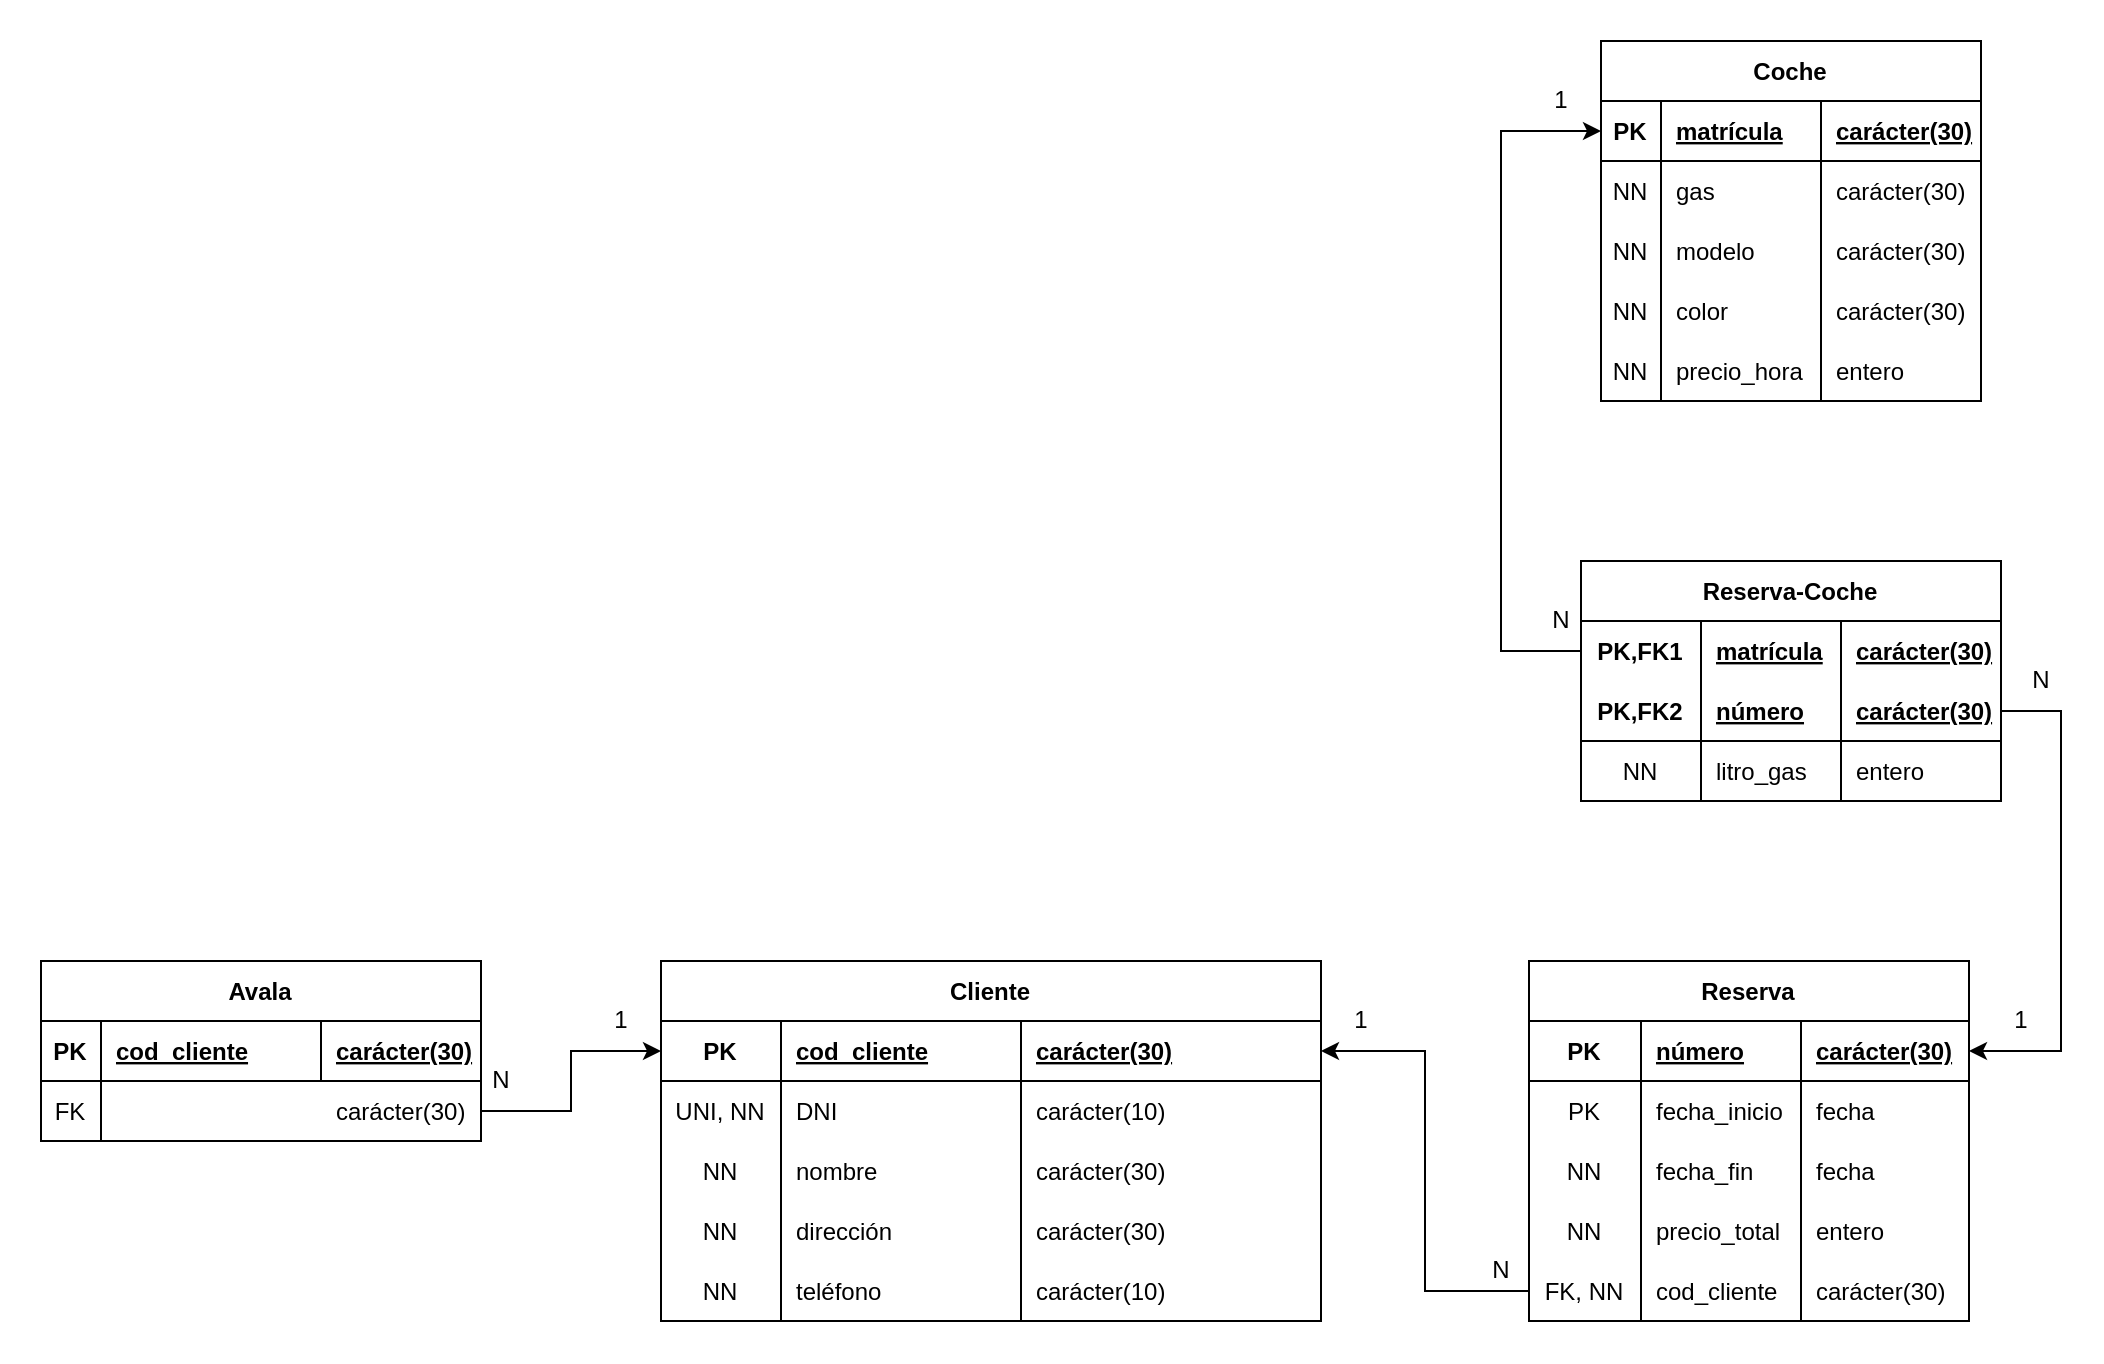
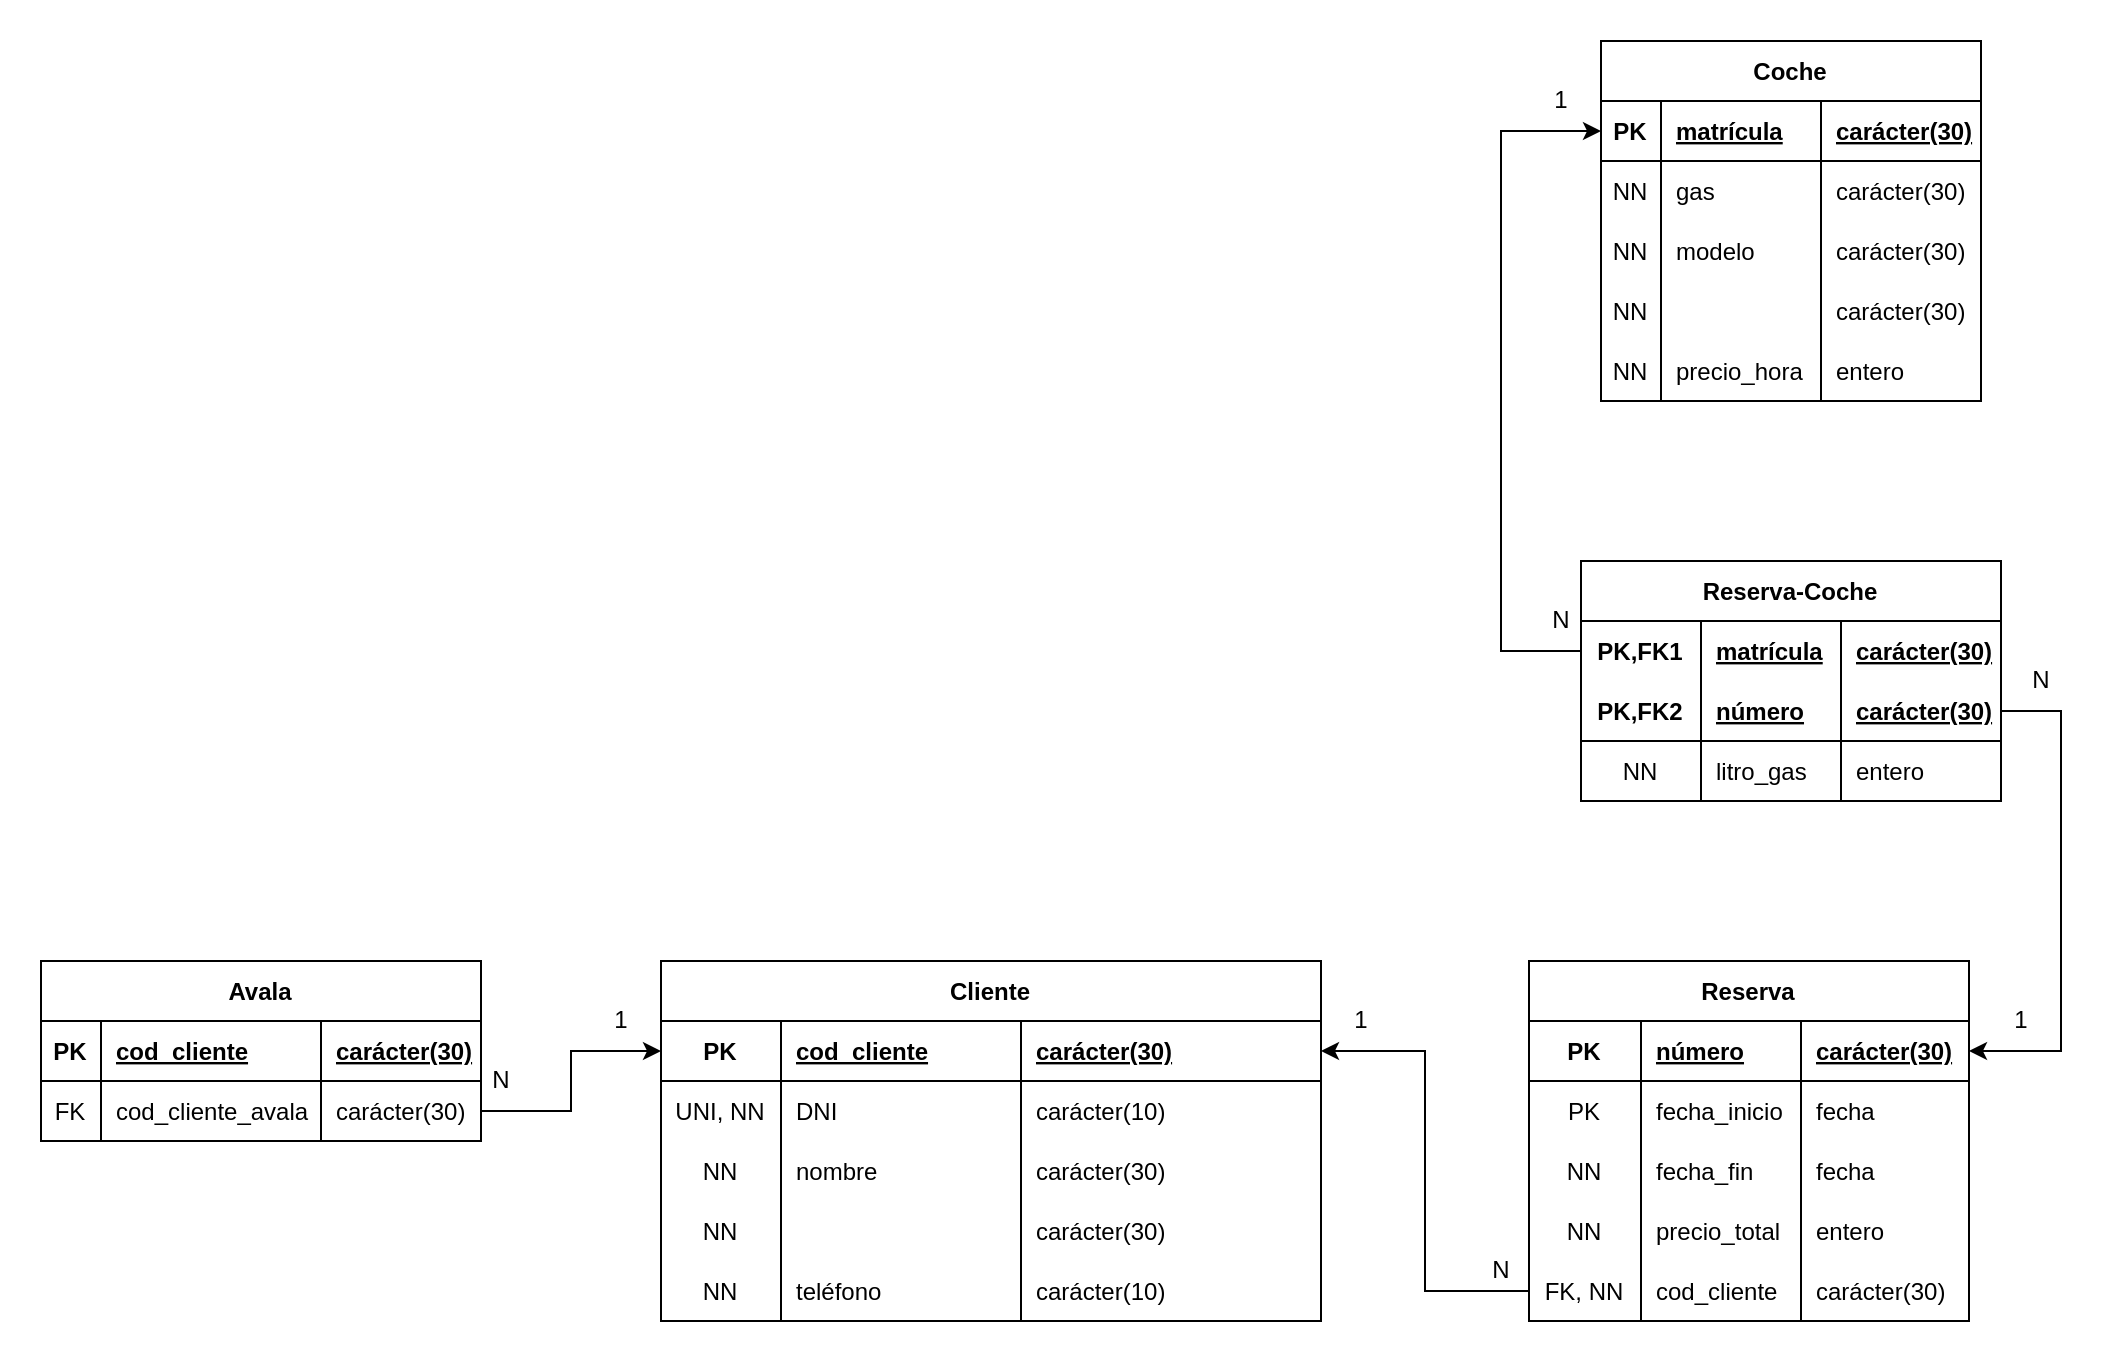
- <mxCell id="17" value="color" style="shape=partialRectangle;connectable=0;fillColor=none;top=0;left=0;bottom=0;right=0;align=left;spacingLeft=6;overflow=hidden;" parent="15" vertex="1"><mxGeometry x="30" width="80" height="30" as="geometry"><mxRectangle width="80" height="30" as="alternateBounds" /></mxGeometry></mxCell>
+ <mxCell id="94" value="cod_cliente_avala" style="shape=partialRectangle;connectable=0;fillColor=none;top=0;left=0;bottom=0;right=0;align=left;spacingLeft=6;overflow=hidden;" parent="92" vertex="1"><mxGeometry x="30" width="110" height="30" as="geometry"><mxRectangle width="110" height="30" as="alternateBounds" /></mxGeometry></mxCell>
- <mxCell id="72" value="dirección" style="shape=partialRectangle;connectable=0;fillColor=none;top=0;left=0;bottom=0;right=0;align=left;spacingLeft=6;overflow=hidden;" parent="70" vertex="1"><mxGeometry x="60" width="120" height="30" as="geometry"><mxRectangle width="120" height="30" as="alternateBounds" /></mxGeometry></mxCell>
